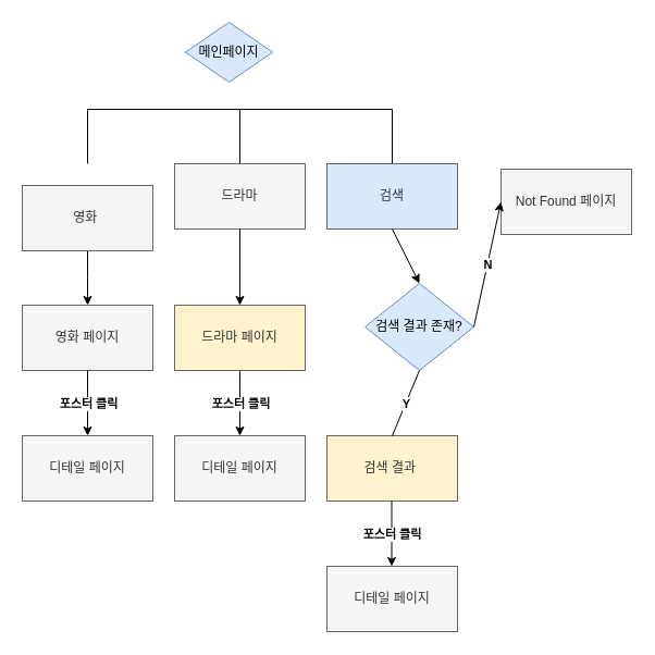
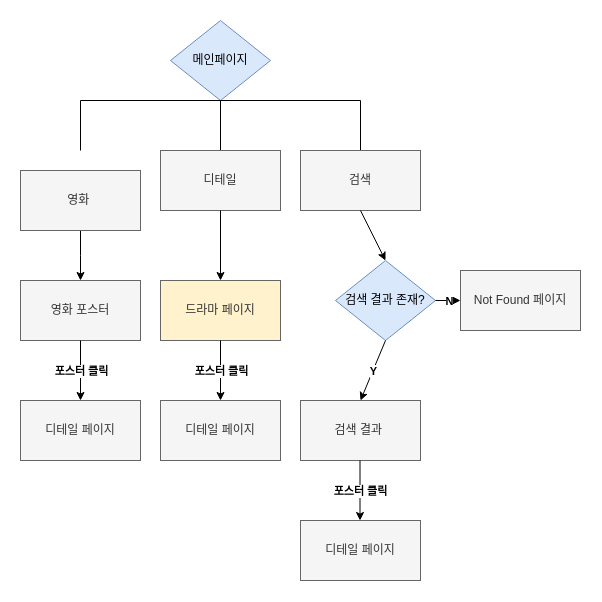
- <mxCell id="2" value="메인페이지" style="rhombus;whiteSpace=wrap;html=1;fillColor=#dae8fc;strokeColor=#6c8ebf;" vertex="1" parent="1"><mxGeometry x="170" y="20" width="80" height="55" as="geometry" /></mxCell>
+ <mxCell id="2" value="메인페이지" style="rhombus;whiteSpace=wrap;html=1;fillColor=#dae8fc;strokeColor=#6c8ebf;" vertex="1" parent="1"><mxGeometry x="170" y="20" width="100" height="80" as="geometry" /></mxCell>
- <mxCell id="7" value="드라마" style="rounded=0;whiteSpace=wrap;html=1;fillColor=#f5f5f5;strokeColor=#666666;fontColor=#333333;" vertex="1" parent="1"><mxGeometry x="160" y="150" width="120" height="60" as="geometry" /></mxCell>
+ <mxCell id="7" value="디테일" style="rounded=0;whiteSpace=wrap;html=1;fillColor=#f5f5f5;strokeColor=#666666;fontColor=#333333;" vertex="1" parent="1"><mxGeometry x="160" y="150" width="120" height="60" as="geometry" /></mxCell>
- <mxCell id="8" value="검색" style="rounded=0;whiteSpace=wrap;html=1;fillColor=#dae8fc;strokeColor=#666666;fontColor=#333333;" vertex="1" parent="1"><mxGeometry x="300" y="150" width="120" height="60" as="geometry" /></mxCell>
+ <mxCell id="8" value="검색" style="rounded=0;whiteSpace=wrap;html=1;fillColor=#f5f5f5;strokeColor=#666666;fontColor=#333333;" vertex="1" parent="1"><mxGeometry x="300" y="150" width="120" height="60" as="geometry" /></mxCell>
- <mxCell id="15" value="Not Found 페이지" style="rounded=0;whiteSpace=wrap;html=1;fillColor=#f5f5f5;strokeColor=#666666;fontColor=#333333;" vertex="1" parent="1"><mxGeometry x="460" y="155" width="120" height="60" as="geometry" /></mxCell>
+ <mxCell id="15" value="Not Found 페이지" style="rounded=0;whiteSpace=wrap;html=1;fillColor=#f5f5f5;strokeColor=#666666;fontColor=#333333;" vertex="1" parent="1"><mxGeometry x="460" y="270" width="120" height="60" as="geometry" /></mxCell>
- <mxCell id="10" value="영화 페이지" style="rounded=0;whiteSpace=wrap;html=1;fillColor=#f5f5f5;strokeColor=#666666;fontColor=#333333;" vertex="1" parent="1"><mxGeometry x="20" y="280" width="120" height="60" as="geometry" /></mxCell>
+ <mxCell id="10" value="영화 포스터" style="rounded=0;whiteSpace=wrap;html=1;fillColor=#f5f5f5;strokeColor=#666666;fontColor=#333333;" vertex="1" parent="1"><mxGeometry x="20" y="280" width="120" height="60" as="geometry" /></mxCell>
- <mxCell id="25" value="" style="endArrow=none;html=1;labelBackgroundColor=#99CCFF;exitX=0.5;exitY=1;exitDx=0;exitDy=0;entryX=0.5;entryY=0;entryDx=0;entryDy=0;" edge="1" parent="1" source="12" target="14"><mxGeometry relative="1" as="geometry"><mxPoint x="330" y="370" as="sourcePoint" /><mxPoint x="430" y="370" as="targetPoint" /></mxGeometry></mxCell>
+ <mxCell id="25" value="" style="endArrow=classic;html=1;labelBackgroundColor=#99CCFF;exitX=0.5;exitY=1;exitDx=0;exitDy=0;entryX=0.5;entryY=0;entryDx=0;entryDy=0;" edge="1" parent="1" source="12" target="14"><mxGeometry relative="1" as="geometry"><mxPoint x="330" y="370" as="sourcePoint" /><mxPoint x="430" y="370" as="targetPoint" /></mxGeometry></mxCell>
- <mxCell id="14" value="검색 결과&amp;nbsp;" style="rounded=0;whiteSpace=wrap;html=1;fillColor=#fff2cc;strokeColor=#666666;fontColor=#333333;" vertex="1" parent="1"><mxGeometry x="300" y="400" width="120" height="60" as="geometry" /></mxCell>
+ <mxCell id="14" value="검색 결과&amp;nbsp;" style="rounded=0;whiteSpace=wrap;html=1;fillColor=#f5f5f5;strokeColor=#666666;fontColor=#333333;" vertex="1" parent="1"><mxGeometry x="300" y="400" width="120" height="60" as="geometry" /></mxCell>
